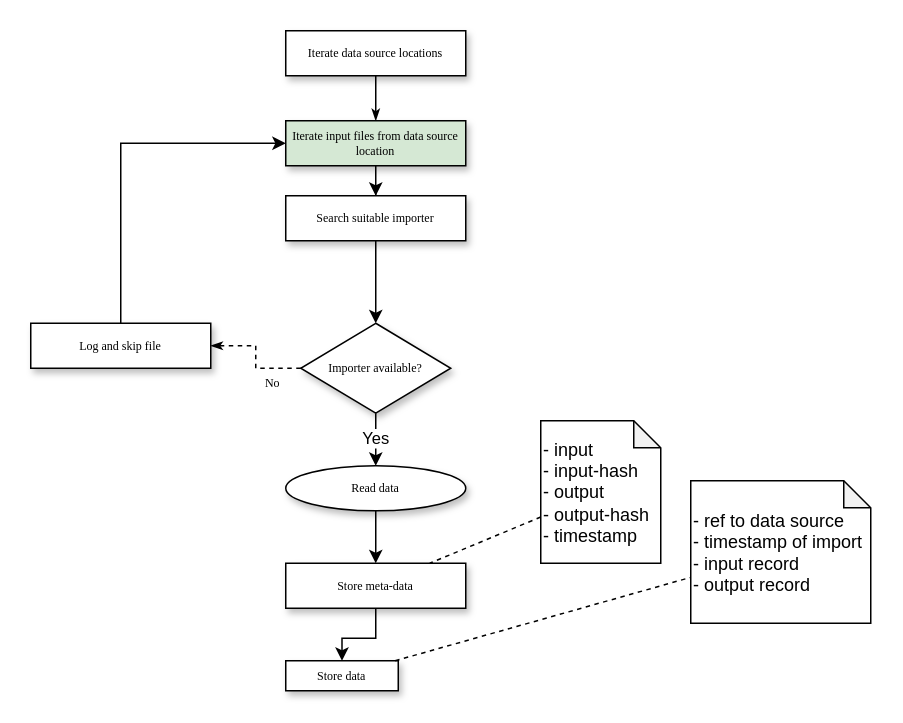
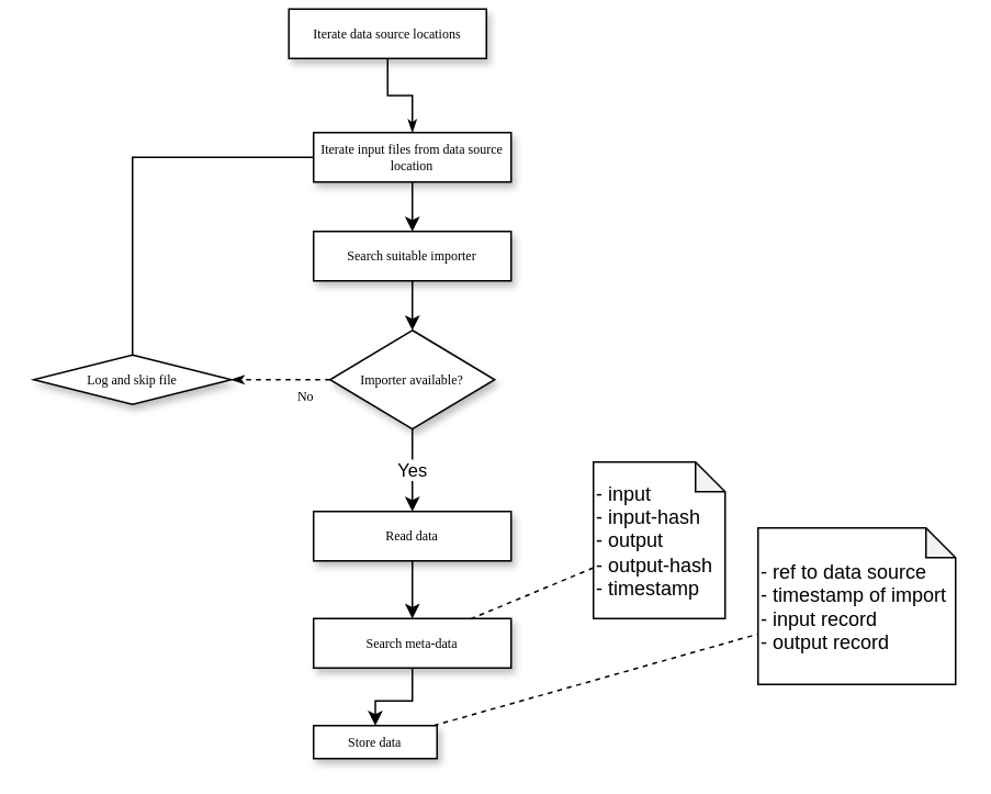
- <mxCell id="3" value="Iterate data source locations" style="rounded=0;whiteSpace=wrap;html=1;shadow=1;labelBackgroundColor=none;strokeWidth=1;fontFamily=Verdana;fontSize=8;align=center;" parent="1" vertex="1"><mxGeometry x="190" y="20" width="120" height="30" as="geometry" /></mxCell>
+ <mxCell id="3" value="Iterate data source locations" style="rounded=0;whiteSpace=wrap;html=1;shadow=1;labelBackgroundColor=none;strokeWidth=1;fontFamily=Verdana;fontSize=8;align=center;" parent="1" vertex="1"><mxGeometry x="175" y="5" width="120" height="30" as="geometry" /></mxCell>
- <mxCell id="13" style="edgeStyle=orthogonalEdgeStyle;rounded=0;orthogonalLoop=1;jettySize=auto;html=1;" edge="1" parent="1" source="14" target="10"><mxGeometry relative="1" as="geometry"><Array as="points"><mxPoint x="80" y="95" /></Array></mxGeometry></mxCell>
+ <mxCell id="13" style="edgeStyle=orthogonalEdgeStyle;rounded=0;orthogonalLoop=1;jettySize=auto;html=1;endArrow=none;" edge="1" parent="1" source="14" target="10"><mxGeometry relative="1" as="geometry"><Array as="points"><mxPoint x="80" y="95" /></Array></mxGeometry></mxCell>
- <mxCell id="10" value="Iterate input files from data source location" style="rounded=0;whiteSpace=wrap;html=1;shadow=1;labelBackgroundColor=none;strokeWidth=1;fontFamily=Verdana;fontSize=8;align=center;fillColor=#d5e8d4;" vertex="1" parent="1"><mxGeometry x="190" y="80" width="120" height="30" as="geometry" /></mxCell>
+ <mxCell id="10" value="Iterate input files from data source location" style="rounded=0;whiteSpace=wrap;html=1;shadow=1;labelBackgroundColor=none;strokeWidth=1;fontFamily=Verdana;fontSize=8;align=center;" vertex="1" parent="1"><mxGeometry x="190" y="80" width="120" height="30" as="geometry" /></mxCell>
- <mxCell id="12" value="Search suitable importer" style="rounded=0;whiteSpace=wrap;html=1;shadow=1;labelBackgroundColor=none;strokeWidth=1;fontFamily=Verdana;fontSize=8;align=center;" vertex="1" parent="1"><mxGeometry x="190" y="130" width="120" height="30" as="geometry" /></mxCell>
+ <mxCell id="12" value="Search suitable importer" style="rounded=0;whiteSpace=wrap;html=1;shadow=1;labelBackgroundColor=none;strokeWidth=1;fontFamily=Verdana;fontSize=8;align=center;" vertex="1" parent="1"><mxGeometry x="190" y="140" width="120" height="30" as="geometry" /></mxCell>
- <mxCell id="14" value="Log and skip file" style="rounded=0;whiteSpace=wrap;html=1;shadow=1;labelBackgroundColor=none;strokeWidth=1;fontFamily=Verdana;fontSize=8;align=center;" vertex="1" parent="1"><mxGeometry x="20" y="215" width="120" height="30" as="geometry" /></mxCell>
+ <mxCell id="14" value="Log and skip file" style="rhombus;whiteSpace=wrap;html=1;shadow=1;labelBackgroundColor=none;strokeWidth=1;fontFamily=Verdana;fontSize=8;align=center;" vertex="1" parent="1"><mxGeometry x="20" y="215" width="120" height="30" as="geometry" /></mxCell>
- <mxCell id="6" value="Importer available?" style="rhombus;whiteSpace=wrap;html=1;rounded=0;shadow=1;labelBackgroundColor=none;strokeWidth=1;fontFamily=Verdana;fontSize=8;align=center;" parent="1" vertex="1"><mxGeometry x="200" y="215" width="100" height="60" as="geometry" /></mxCell>
+ <mxCell id="6" value="Importer available?" style="rhombus;whiteSpace=wrap;html=1;rounded=0;shadow=1;labelBackgroundColor=none;strokeWidth=1;fontFamily=Verdana;fontSize=8;align=center;" parent="1" vertex="1"><mxGeometry x="200" y="200" width="100" height="60" as="geometry" /></mxCell>
- <mxCell id="8" value="Read data" style="ellipse;whiteSpace=wrap;html=1;shadow=1;labelBackgroundColor=none;strokeWidth=1;fontFamily=Verdana;fontSize=8;align=center;" parent="1" vertex="1"><mxGeometry x="190" y="310" width="120" height="30" as="geometry" /></mxCell>
+ <mxCell id="8" value="Read data" style="whiteSpace=wrap;html=1;rounded=0;shadow=1;labelBackgroundColor=none;strokeWidth=1;fontFamily=Verdana;fontSize=8;align=center;" parent="1" vertex="1"><mxGeometry x="190" y="310" width="120" height="30" as="geometry" /></mxCell>
- <mxCell id="16" value="Store meta-data" style="whiteSpace=wrap;html=1;rounded=0;shadow=1;labelBackgroundColor=none;strokeWidth=1;fontFamily=Verdana;fontSize=8;align=center;" vertex="1" parent="1"><mxGeometry x="190" y="375" width="120" height="30" as="geometry" /></mxCell>
+ <mxCell id="16" value="Search meta-data" style="whiteSpace=wrap;html=1;rounded=0;shadow=1;labelBackgroundColor=none;strokeWidth=1;fontFamily=Verdana;fontSize=8;align=center;" vertex="1" parent="1"><mxGeometry x="190" y="375" width="120" height="30" as="geometry" /></mxCell>
